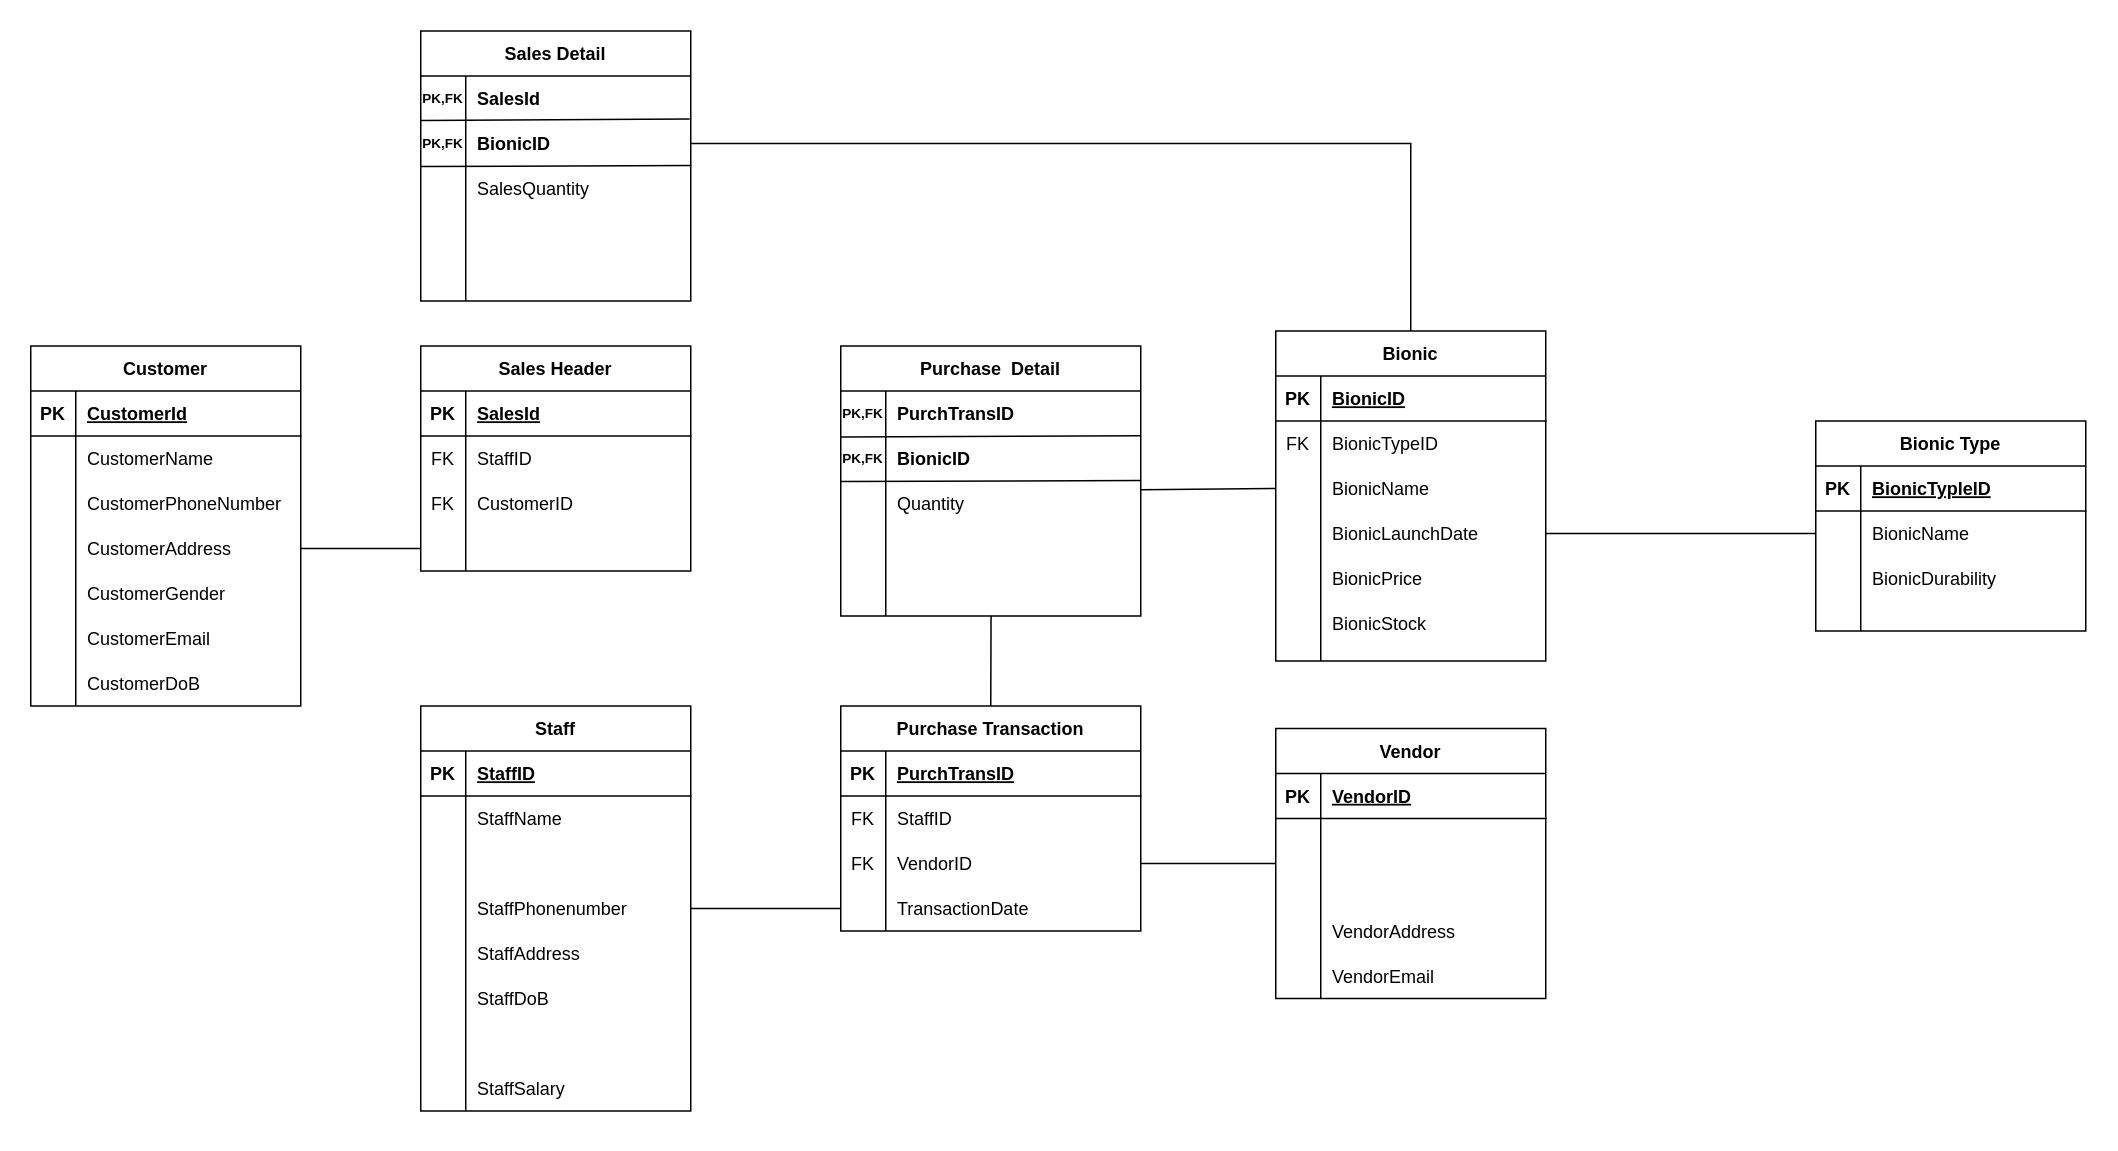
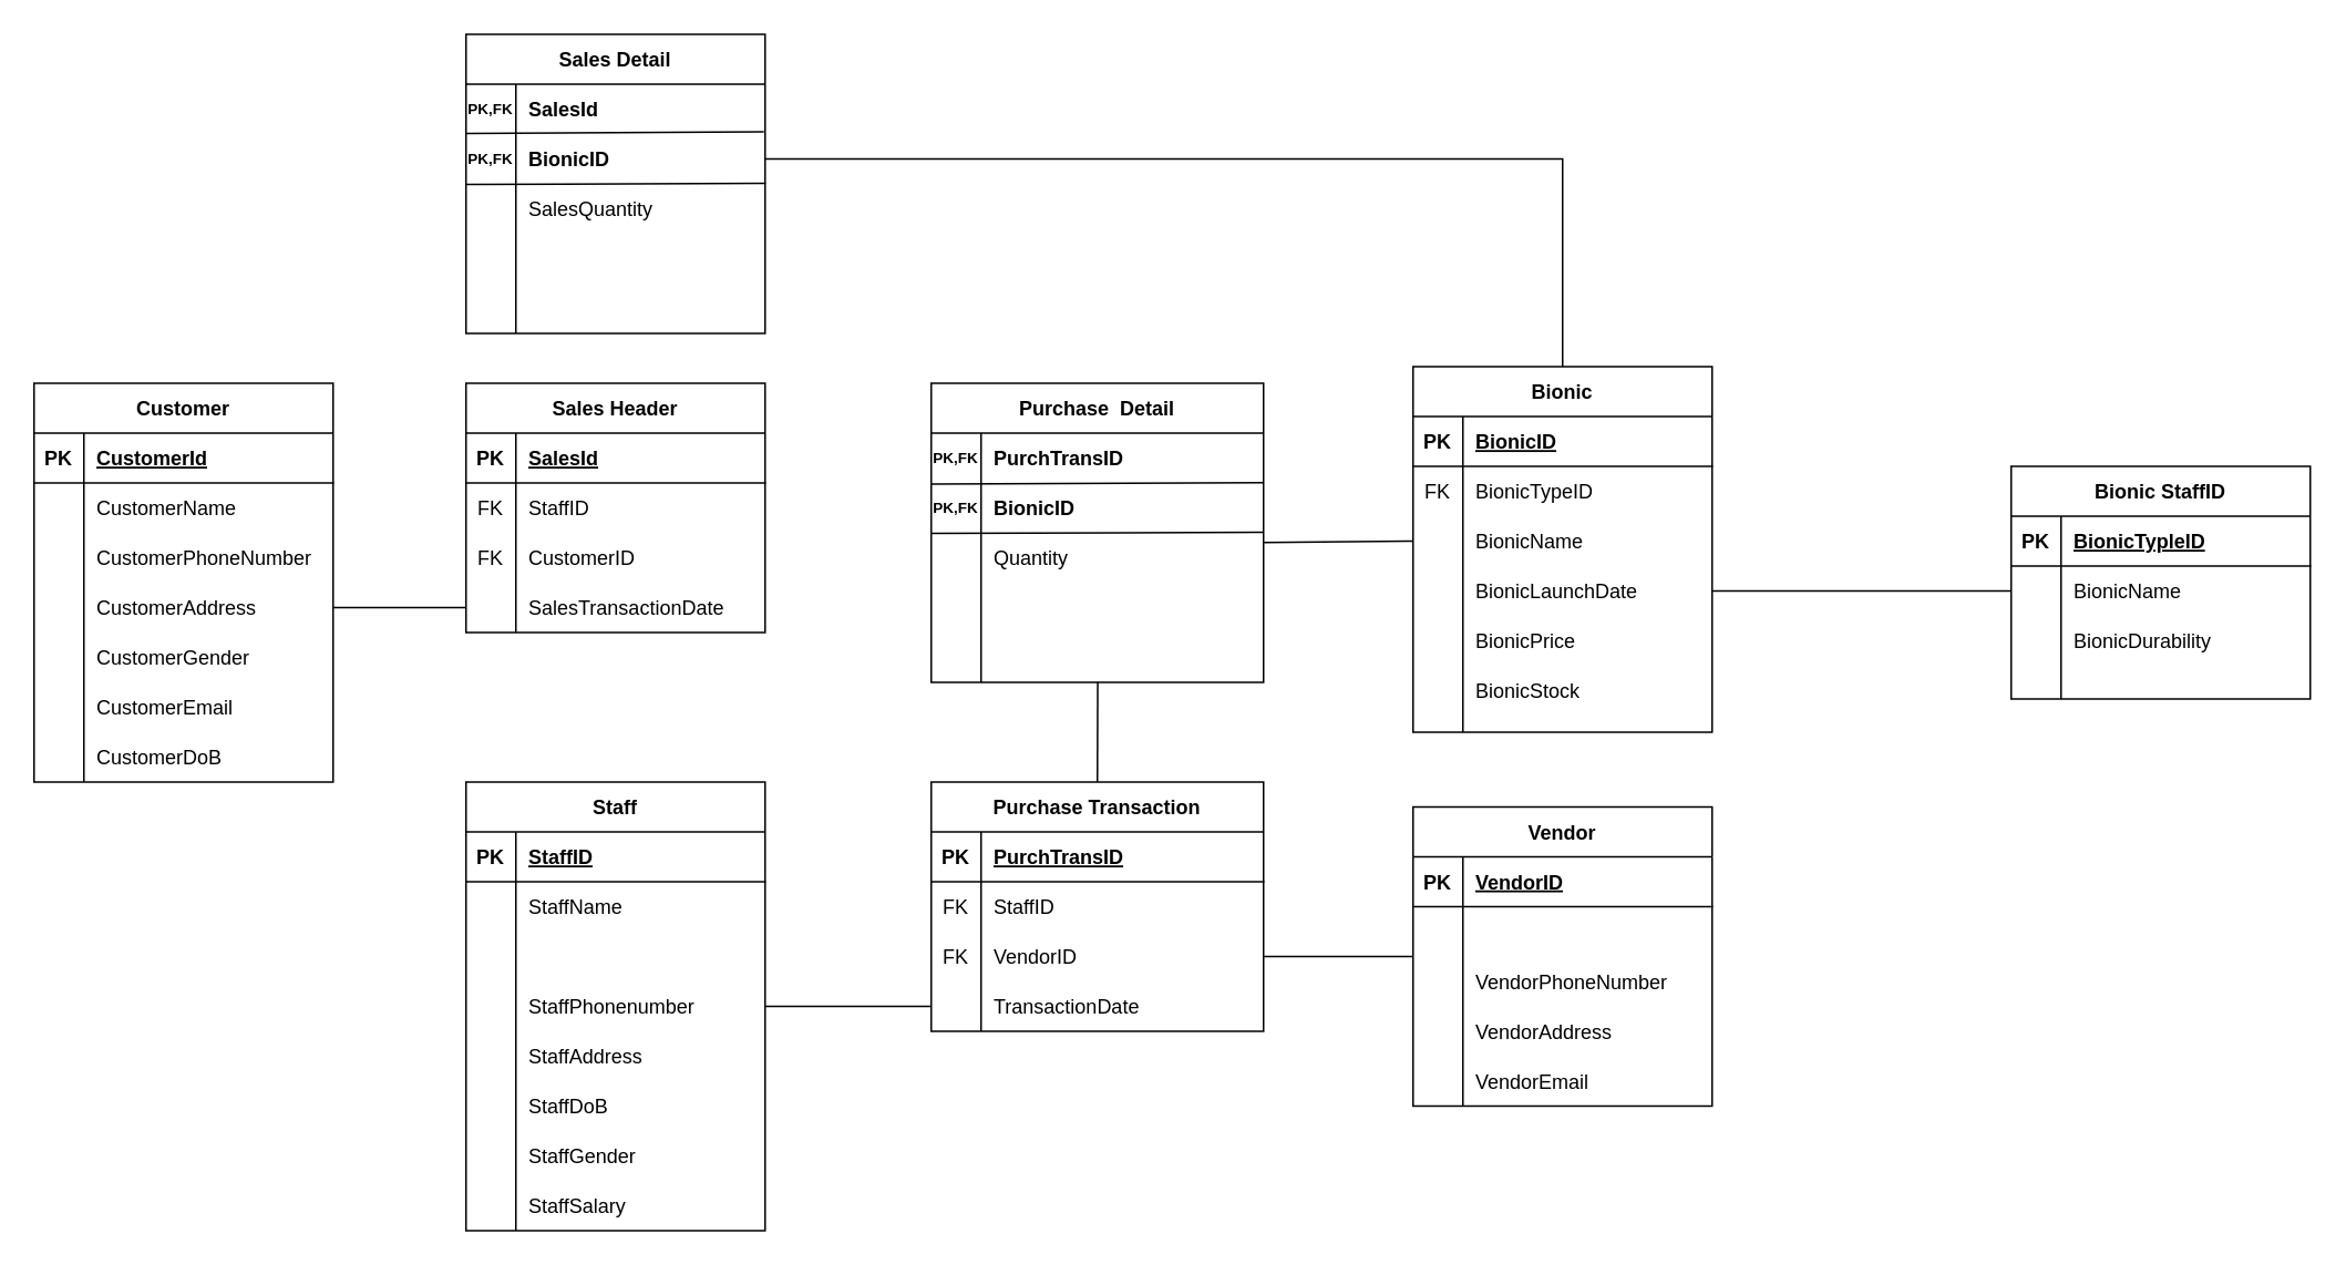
- <mxCell id="89" value="Bionic Type" style="shape=table;startSize=30;container=1;collapsible=1;childLayout=tableLayout;fixedRows=1;rowLines=0;fontStyle=1;align=center;resizeLast=1;" parent="1" vertex="1"><mxGeometry x="1210" y="280" width="180" height="140" as="geometry" /></mxCell>
+ <mxCell id="89" value="Bionic StaffID" style="shape=table;startSize=30;container=1;collapsible=1;childLayout=tableLayout;fixedRows=1;rowLines=0;fontStyle=1;align=center;resizeLast=1;" parent="1" vertex="1"><mxGeometry x="1210" y="280" width="180" height="140" as="geometry" /></mxCell>
+ <mxCell id="71" value="SalesTransactionDate" style="shape=partialRectangle;connectable=0;fillColor=none;top=0;left=0;bottom=0;right=0;align=left;spacingLeft=6;overflow=hidden;" parent="1" vertex="1"><mxGeometry x="310" y="350" width="150" height="30" as="geometry"><mxRectangle width="150" height="30" as="alternateBounds" /></mxGeometry></mxCell>
+ <mxCell id="110" value="VendorPhoneNumber" style="shape=partialRectangle;connectable=0;fillColor=none;top=0;left=0;bottom=0;right=0;align=left;spacingLeft=6;overflow=hidden;" parent="108" vertex="1"><mxGeometry x="30" width="150" height="30" as="geometry"><mxRectangle width="150" height="30" as="alternateBounds" /></mxGeometry></mxCell>
+ <mxCell id="39" value="StaffGender" style="shape=partialRectangle;connectable=0;fillColor=none;top=0;left=0;bottom=0;right=0;align=left;spacingLeft=6;overflow=hidden;" parent="37" vertex="1"><mxGeometry x="30" width="150" height="30" as="geometry"><mxRectangle width="150" height="30" as="alternateBounds" /></mxGeometry></mxCell>
